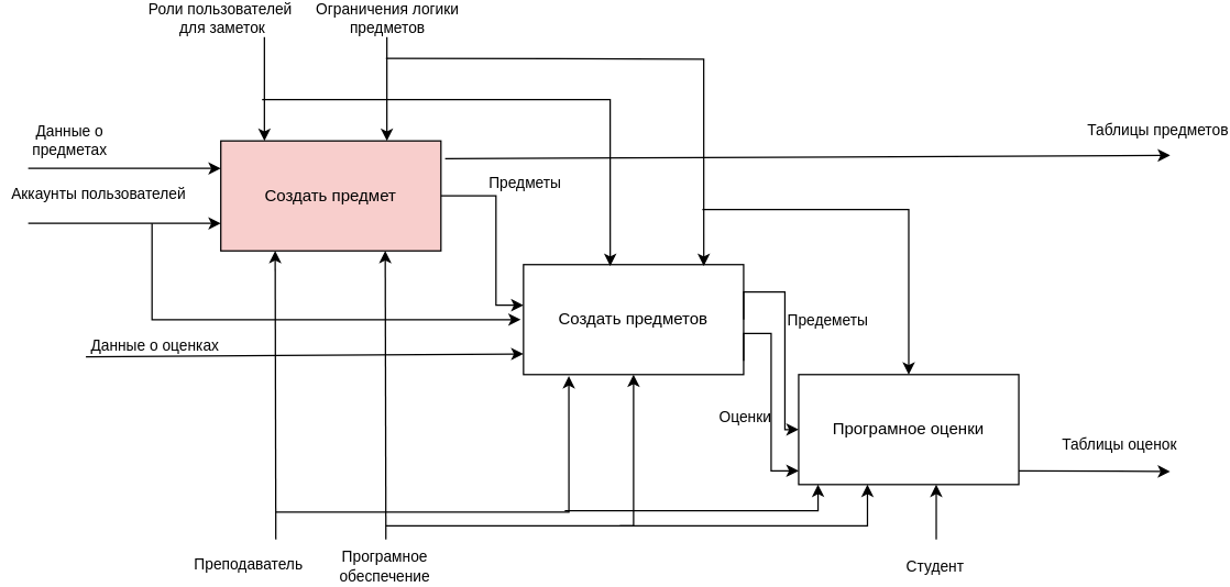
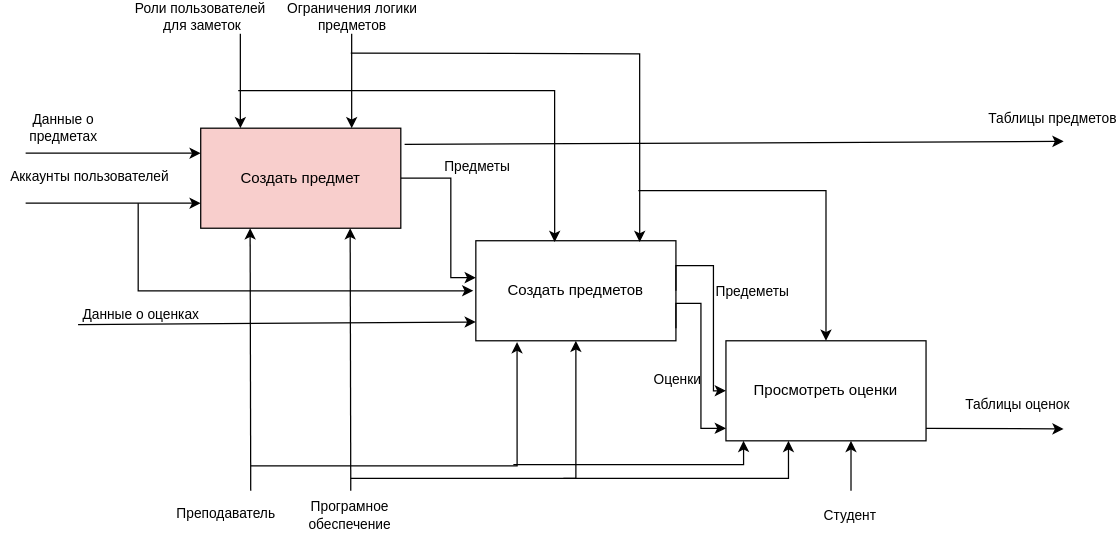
- <mxCell id="3" value="Програмное оценки" style="rounded=0;whiteSpace=wrap;html=1;" parent="1" vertex="1"><mxGeometry x="580" y="270" width="160" height="80" as="geometry" /></mxCell>
+ <mxCell id="3" value="Просмотреть оценки" style="rounded=0;whiteSpace=wrap;html=1;" parent="1" vertex="1"><mxGeometry x="580" y="270" width="160" height="80" as="geometry" /></mxCell>
